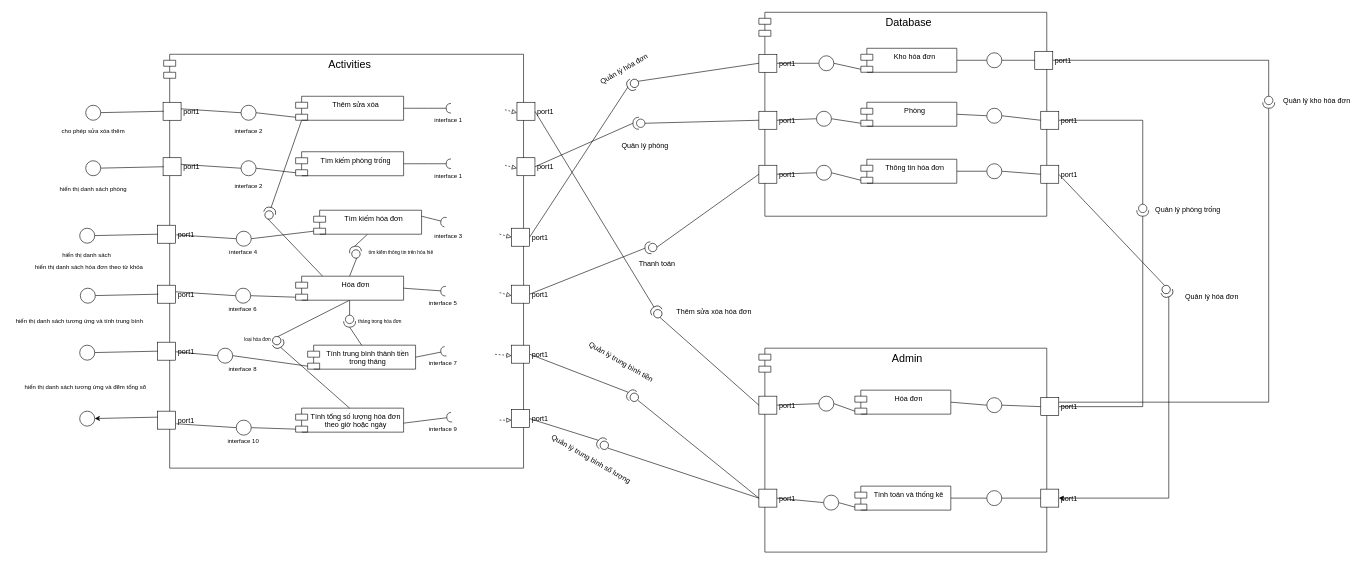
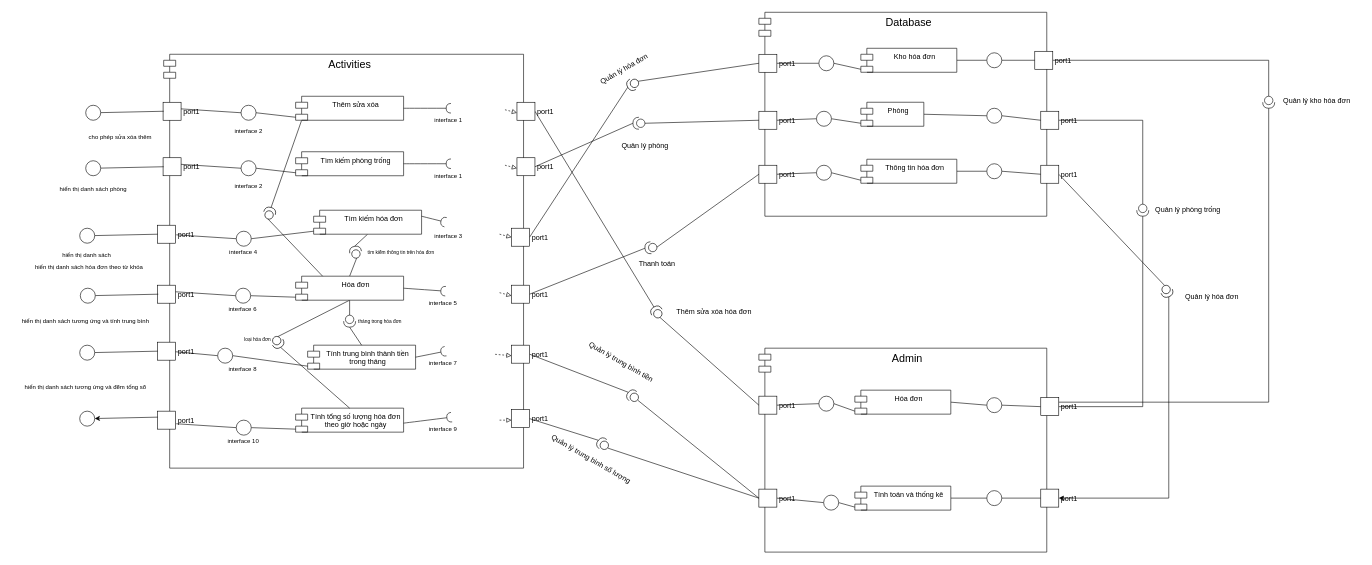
- <mxCell id="95" value="Phòng" style="shape=module;align=left;spacingLeft=20;align=center;verticalAlign=top;whiteSpace=wrap;html=1;" parent="1" vertex="1"><mxGeometry x="1434" y="170" width="160" height="40" as="geometry" /></mxCell>
+ <mxCell id="95" value="Phòng" style="shape=module;align=left;spacingLeft=20;align=center;verticalAlign=top;whiteSpace=wrap;html=1;" parent="1" vertex="1"><mxGeometry x="1434" y="170" width="105" height="40" as="geometry" /></mxCell>
- <mxCell id="179" value="&lt;font style=&quot;font-size: 10px;&quot;&gt;cho phép sửa xóa thêm&lt;br&gt;&lt;/font&gt;" style="text;html=1;align=center;verticalAlign=middle;resizable=0;points=[];autosize=1;strokeColor=none;fillColor=none;" parent="1" vertex="1"><mxGeometry x="89.16" y="202.5" width="130" height="30" as="geometry" /></mxCell>
+ <mxCell id="179" value="&lt;font style=&quot;font-size: 10px;&quot;&gt;cho phép sửa xóa thêm&lt;br&gt;&lt;/font&gt;" style="text;html=1;align=center;verticalAlign=middle;resizable=0;points=[];autosize=1;strokeColor=none;fillColor=none;" parent="1" vertex="1"><mxGeometry x="134.16" y="212.5" width="130" height="30" as="geometry" /></mxCell>
- <mxCell id="61" value="&lt;font style=&quot;font-size: 8px;&quot;&gt;tìm kiếm thông tin trên hóa hiê&lt;/font&gt;" style="text;html=1;align=center;verticalAlign=middle;resizable=0;points=[];autosize=1;strokeColor=none;fillColor=none;" parent="1" vertex="1"><mxGeometry x="601.66" y="405" width="130" height="30" as="geometry" /></mxCell>
+ <mxCell id="61" value="&lt;font style=&quot;font-size: 8px;&quot;&gt;tìm kiếm thông tin trên hóa đơn&lt;/font&gt;" style="text;html=1;align=center;verticalAlign=middle;resizable=0;points=[];autosize=1;strokeColor=none;fillColor=none;" parent="1" vertex="1"><mxGeometry x="601.66" y="405" width="130" height="30" as="geometry" /></mxCell>
- <mxCell id="23" value="&lt;font style=&quot;font-size: 10px;&quot;&gt;hiển thị danh sách tương ứng và tính trung bình&lt;br&gt;&lt;/font&gt;" style="text;html=1;align=center;verticalAlign=middle;resizable=0;points=[];autosize=1;strokeColor=none;fillColor=none;" parent="1" vertex="1"><mxGeometry x="10.5" y="520" width="240" height="30" as="geometry" /></mxCell>
+ <mxCell id="23" value="&lt;font style=&quot;font-size: 10px;&quot;&gt;hiển thị danh sách tương ứng và tính trung bình&lt;br&gt;&lt;/font&gt;" style="text;html=1;align=center;verticalAlign=middle;resizable=0;points=[];autosize=1;strokeColor=none;fillColor=none;" parent="1" vertex="1"><mxGeometry x="20.5" y="520" width="240" height="30" as="geometry" /></mxCell>
